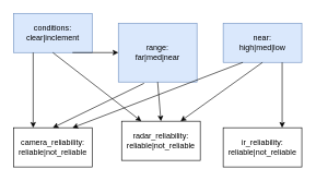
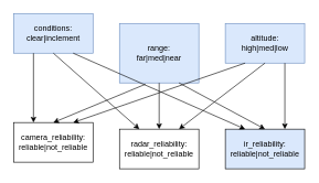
- <mxCell id="4" value="&lt;div&gt;near:&lt;/div&gt;&lt;div&gt;high|med|low&lt;br&gt;&lt;/div&gt;" style="rounded=0;whiteSpace=wrap;html=1;fillColor=#dae8fc;strokeColor=#6c8ebf;" vertex="1" parent="1"><mxGeometry x="340" y="35" width="120" height="60" as="geometry" /></mxCell>
+ <mxCell id="4" value="&lt;div&gt;altitude:&lt;/div&gt;&lt;div&gt;high|med|low&lt;br&gt;&lt;/div&gt;" style="rounded=0;whiteSpace=wrap;html=1;fillColor=#dae8fc;strokeColor=#6c8ebf;" vertex="1" parent="1"><mxGeometry x="340" y="35" width="120" height="60" as="geometry" /></mxCell>
- <mxCell id="10" value="" style="endArrow=classic;html=1;rounded=0;exitX=0.75;exitY=1;exitDx=0;exitDy=0;" edge="1" parent="1" source="2" target="3"><mxGeometry width="50" height="50" relative="1" as="geometry"><mxPoint x="270" y="175" as="sourcePoint" /><mxPoint x="320" y="125" as="targetPoint" /></mxGeometry></mxCell>
+ <mxCell id="10" value="" style="endArrow=classic;html=1;rounded=0;exitX=0.75;exitY=1;exitDx=0;exitDy=0;entryX=0.25;entryY=0;entryDx=0;entryDy=0;" edge="1" parent="1" source="2" target="7"><mxGeometry width="50" height="50" relative="1" as="geometry"><mxPoint x="270" y="175" as="sourcePoint" /><mxPoint x="320" y="125" as="targetPoint" /></mxGeometry></mxCell>
+ <mxCell id="13" value="" style="endArrow=classic;html=1;rounded=0;exitX=0.75;exitY=1;exitDx=0;exitDy=0;entryX=0.5;entryY=0;entryDx=0;entryDy=0;" edge="1" parent="1" source="3" target="7"><mxGeometry width="50" height="50" relative="1" as="geometry"><mxPoint x="650" y="165" as="sourcePoint" /><mxPoint x="700" y="115" as="targetPoint" /></mxGeometry></mxCell>
- <mxCell id="6" value="&lt;div&gt;radar_reliability:&lt;/div&gt;&lt;div&gt;reliable|not_reliable&lt;br&gt;&lt;/div&gt;" style="rounded=0;whiteSpace=wrap;html=1;" vertex="1" parent="1"><mxGeometry x="185" y="185" width="120" height="60" as="geometry" /></mxCell>
+ <mxCell id="6" value="&lt;div&gt;radar_reliability:&lt;/div&gt;&lt;div&gt;reliable|not_reliable&lt;br&gt;&lt;/div&gt;" style="rounded=0;whiteSpace=wrap;html=1;" vertex="1" parent="1"><mxGeometry x="180" y="195" width="120" height="60" as="geometry" /></mxCell>
- <mxCell id="5" value="&lt;div&gt;camera_reliability:&lt;/div&gt;&lt;div&gt;reliable|not_reliable&lt;br&gt;&lt;/div&gt;" style="rounded=0;whiteSpace=wrap;html=1;" vertex="1" parent="1"><mxGeometry x="20" y="195" width="120" height="60" as="geometry" /></mxCell>
+ <mxCell id="5" value="&lt;div&gt;camera_reliability:&lt;/div&gt;&lt;div&gt;reliable|not_reliable&lt;br&gt;&lt;/div&gt;" style="rounded=0;whiteSpace=wrap;html=1;" vertex="1" parent="1"><mxGeometry x="20" y="185" width="120" height="60" as="geometry" /></mxCell>
- <mxCell id="7" value="&lt;div&gt;ir_reliability:&lt;/div&gt;&lt;div&gt;reliable|not_reliable&lt;br&gt;&lt;/div&gt;" style="rounded=0;whiteSpace=wrap;html=1;" vertex="1" parent="1"><mxGeometry x="340" y="195" width="120" height="60" as="geometry" /></mxCell>
+ <mxCell id="7" value="&lt;div&gt;ir_reliability:&lt;/div&gt;&lt;div&gt;reliable|not_reliable&lt;br&gt;&lt;/div&gt;" style="rounded=0;whiteSpace=wrap;html=1;fillColor=#dae8fc;" vertex="1" parent="1"><mxGeometry x="340" y="195" width="120" height="60" as="geometry" /></mxCell>
